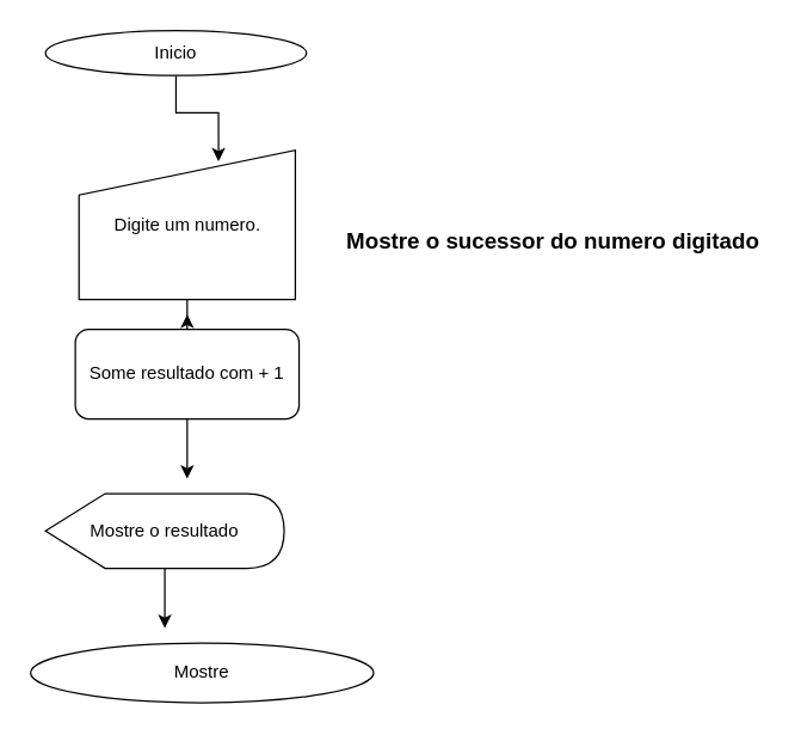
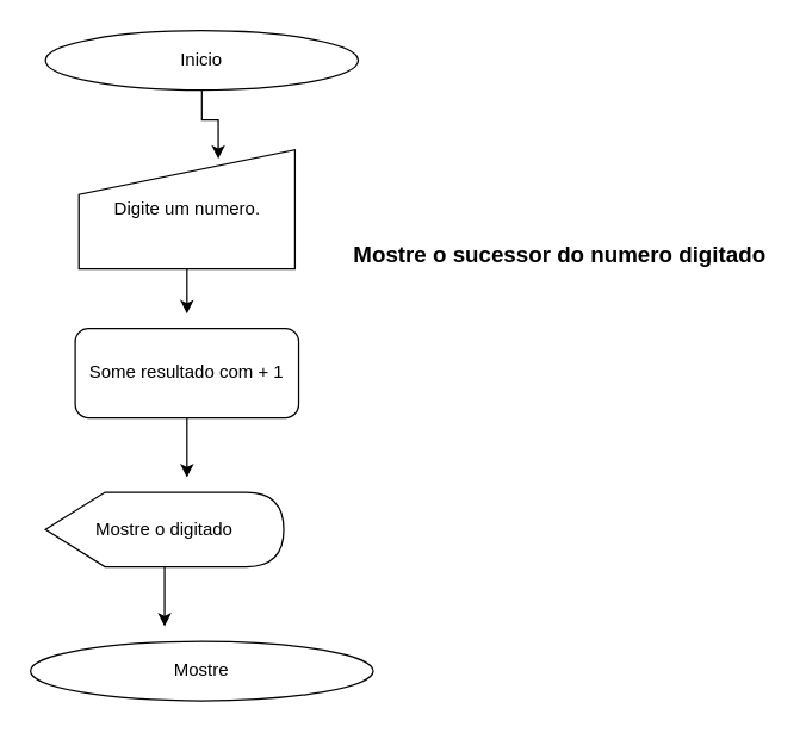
- <mxCell id="3" value="&lt;font style=&quot;vertical-align: inherit&quot;&gt;&lt;font style=&quot;vertical-align: inherit&quot;&gt;Inicio&lt;/font&gt;&lt;/font&gt;" style="ellipse;whiteSpace=wrap;html=1;align=center;newEdgeStyle={&quot;edgeStyle&quot;:&quot;entityRelationEdgeStyle&quot;,&quot;startArrow&quot;:&quot;none&quot;,&quot;endArrow&quot;:&quot;none&quot;,&quot;segment&quot;:10,&quot;curved&quot;:1};treeFolding=1;treeMoving=1;" vertex="1" parent="1"><mxGeometry x="30" y="20" width="175" height="30" as="geometry" /></mxCell>
+ <mxCell id="3" value="&lt;font style=&quot;vertical-align: inherit&quot;&gt;&lt;font style=&quot;vertical-align: inherit&quot;&gt;Inicio&lt;/font&gt;&lt;/font&gt;" style="ellipse;whiteSpace=wrap;html=1;align=center;newEdgeStyle={&quot;edgeStyle&quot;:&quot;entityRelationEdgeStyle&quot;,&quot;startArrow&quot;:&quot;none&quot;,&quot;endArrow&quot;:&quot;none&quot;,&quot;segment&quot;:10,&quot;curved&quot;:1};treeFolding=1;treeMoving=1;" vertex="1" parent="1"><mxGeometry x="30" y="20" width="210" height="40" as="geometry" /></mxCell>
- <mxCell id="6" value="&lt;font style=&quot;vertical-align: inherit&quot;&gt;&lt;font style=&quot;vertical-align: inherit&quot;&gt;Digite um numero.&lt;/font&gt;&lt;/font&gt;" style="shape=manualInput;whiteSpace=wrap;html=1;" vertex="1" parent="1"><mxGeometry x="52.5" y="100" width="145" height="100" as="geometry" /></mxCell>
+ <mxCell id="6" value="&lt;font style=&quot;vertical-align: inherit&quot;&gt;&lt;font style=&quot;vertical-align: inherit&quot;&gt;Digite um numero.&lt;/font&gt;&lt;/font&gt;" style="shape=manualInput;whiteSpace=wrap;html=1;" vertex="1" parent="1"><mxGeometry x="52.5" y="100" width="145" height="80" as="geometry" /></mxCell>
- <mxCell id="11" value="&lt;font style=&quot;vertical-align: inherit&quot;&gt;&lt;font style=&quot;vertical-align: inherit&quot;&gt;&lt;font style=&quot;vertical-align: inherit&quot;&gt;&lt;font style=&quot;vertical-align: inherit&quot; size=&quot;1&quot;&gt;&lt;b style=&quot;font-size: 15px&quot;&gt;Mostre o sucessor do numero digitado&lt;/b&gt;&lt;/font&gt;&lt;/font&gt;&lt;/font&gt;&lt;/font&gt;" style="text;html=1;align=center;verticalAlign=middle;resizable=0;points=[];autosize=1;" vertex="1" parent="1"><mxGeometry x="225" y="150" width="290" height="20" as="geometry" /></mxCell>
+ <mxCell id="11" value="&lt;font style=&quot;vertical-align: inherit&quot;&gt;&lt;font style=&quot;vertical-align: inherit&quot;&gt;&lt;font style=&quot;vertical-align: inherit&quot;&gt;&lt;font style=&quot;vertical-align: inherit&quot; size=&quot;1&quot;&gt;&lt;b style=&quot;font-size: 15px&quot;&gt;Mostre o sucessor do numero digitado&lt;/b&gt;&lt;/font&gt;&lt;/font&gt;&lt;/font&gt;&lt;/font&gt;" style="text;html=1;align=center;verticalAlign=middle;resizable=0;points=[];autosize=1;" vertex="1" parent="1"><mxGeometry x="230" y="160" width="290" height="20" as="geometry" /></mxCell>
- <mxCell id="8" value="&lt;font style=&quot;vertical-align: inherit&quot;&gt;&lt;font style=&quot;vertical-align: inherit&quot;&gt;Mostre o resultado&lt;/font&gt;&lt;/font&gt;" style="shape=display;whiteSpace=wrap;html=1;" vertex="1" parent="1"><mxGeometry x="30" y="330" width="160" height="50" as="geometry" /></mxCell>
+ <mxCell id="8" value="&lt;font style=&quot;vertical-align: inherit&quot;&gt;&lt;font style=&quot;vertical-align: inherit&quot;&gt;Mostre o digitado&lt;/font&gt;&lt;/font&gt;" style="shape=display;whiteSpace=wrap;html=1;" vertex="1" parent="1"><mxGeometry x="30" y="330" width="160" height="50" as="geometry" /></mxCell>
